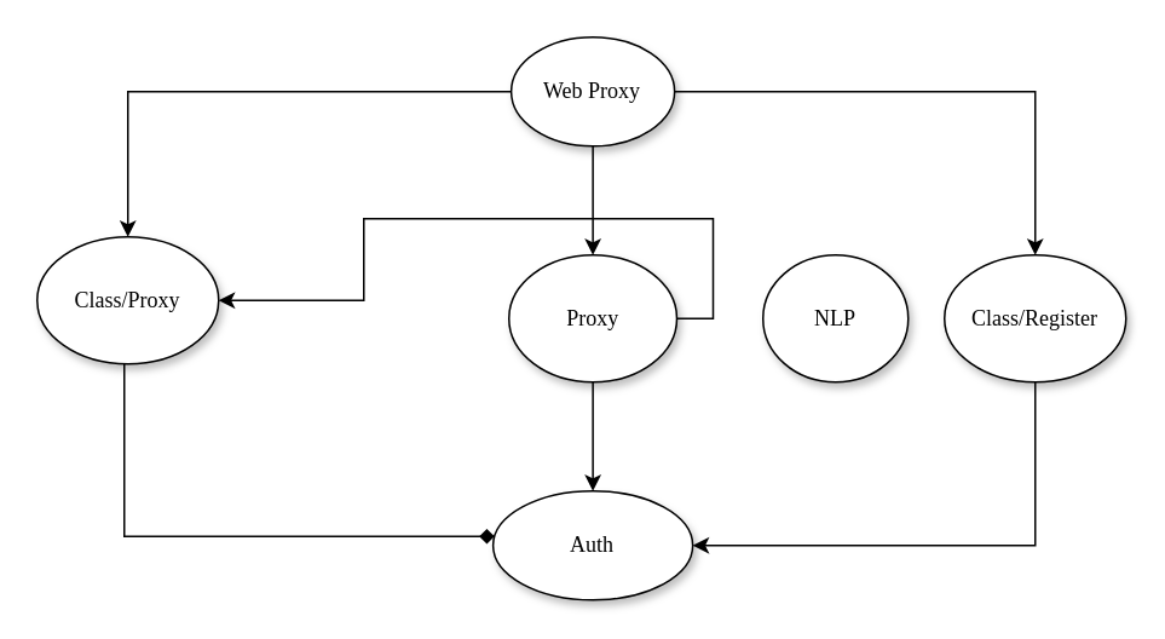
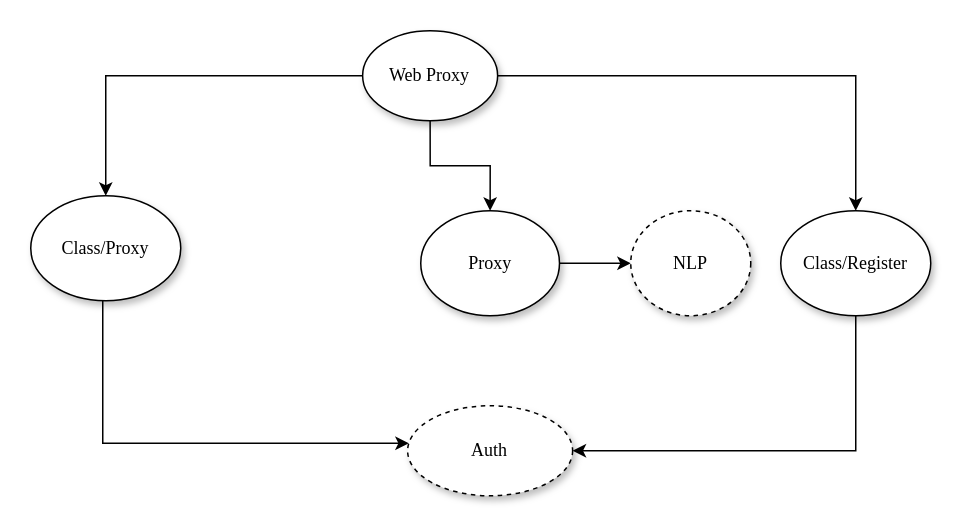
- <mxCell id="5" value="Web Proxy" style="ellipse;whiteSpace=wrap;html=1;rounded=0;shadow=1;comic=0;labelBackgroundColor=none;strokeWidth=1;fontFamily=Verdana;fontSize=12;align=center;" parent="1" vertex="1"><mxGeometry x="281.25" y="20" width="90" height="60" as="geometry" /></mxCell>
+ <mxCell id="5" value="Web Proxy" style="ellipse;whiteSpace=wrap;html=1;rounded=0;shadow=1;comic=0;labelBackgroundColor=none;strokeWidth=1;fontFamily=Verdana;fontSize=12;align=center;" parent="1" vertex="1"><mxGeometry x="241.25" y="20" width="90" height="60" as="geometry" /></mxCell>
- <mxCell id="7" style="edgeStyle=orthogonalEdgeStyle;rounded=0;orthogonalLoop=1;jettySize=auto;html=1;exitX=1;exitY=0.5;exitDx=0;exitDy=0;" edge="1" parent="1" source="8" target="13"><mxGeometry relative="1" as="geometry" /></mxCell>
+ <mxCell id="7" style="edgeStyle=orthogonalEdgeStyle;rounded=0;orthogonalLoop=1;jettySize=auto;html=1;exitX=1;exitY=0.5;exitDx=0;exitDy=0;entryX=0;entryY=0.5;entryDx=0;entryDy=0;" edge="1" parent="1" source="8" target="14"><mxGeometry relative="1" as="geometry" /></mxCell>
- <mxCell id="14" value="&lt;span&gt;NLP&lt;/span&gt;" style="ellipse;whiteSpace=wrap;html=1;rounded=0;shadow=1;comic=0;labelBackgroundColor=none;strokeWidth=1;fontFamily=Verdana;fontSize=12;align=center;" vertex="1" parent="1"><mxGeometry x="420" y="140" width="80" height="70" as="geometry" /></mxCell>
+ <mxCell id="14" value="&lt;span&gt;NLP&lt;/span&gt;" style="ellipse;whiteSpace=wrap;html=1;rounded=0;shadow=1;comic=0;labelBackgroundColor=none;strokeWidth=1;fontFamily=Verdana;fontSize=12;align=center;dashed=1;" vertex="1" parent="1"><mxGeometry x="420" y="140" width="80" height="70" as="geometry" /></mxCell>
- <mxCell id="6" style="edgeStyle=orthogonalEdgeStyle;rounded=0;orthogonalLoop=1;jettySize=auto;html=1;exitX=0.5;exitY=1;exitDx=0;exitDy=0;entryX=0.5;entryY=0;entryDx=0;entryDy=0;" edge="1" parent="1" source="8" target="11"><mxGeometry relative="1" as="geometry" /></mxCell>
- <mxCell id="12" style="edgeStyle=orthogonalEdgeStyle;rounded=0;orthogonalLoop=1;jettySize=auto;html=1;endArrow=diamond;" edge="1" parent="1" source="13" target="11"><mxGeometry relative="1" as="geometry"><Array as="points"><mxPoint x="68" y="295" /></Array></mxGeometry></mxCell>
+ <mxCell id="12" style="edgeStyle=orthogonalEdgeStyle;rounded=0;orthogonalLoop=1;jettySize=auto;html=1;" edge="1" parent="1" source="13" target="11"><mxGeometry relative="1" as="geometry"><Array as="points"><mxPoint x="68" y="295" /></Array></mxGeometry></mxCell>
- <mxCell id="11" value="&lt;span&gt;Auth&lt;/span&gt;" style="ellipse;whiteSpace=wrap;html=1;rounded=0;shadow=1;comic=0;labelBackgroundColor=none;strokeWidth=1;fontFamily=Verdana;fontSize=12;align=center;" parent="1" vertex="1"><mxGeometry x="271.25" y="270" width="110" height="60" as="geometry" /></mxCell>
+ <mxCell id="11" value="&lt;span&gt;Auth&lt;/span&gt;" style="ellipse;whiteSpace=wrap;html=1;rounded=0;shadow=1;comic=0;labelBackgroundColor=none;strokeWidth=1;fontFamily=Verdana;fontSize=12;align=center;dashed=1;" parent="1" vertex="1"><mxGeometry x="271.25" y="270" width="110" height="60" as="geometry" /></mxCell>
